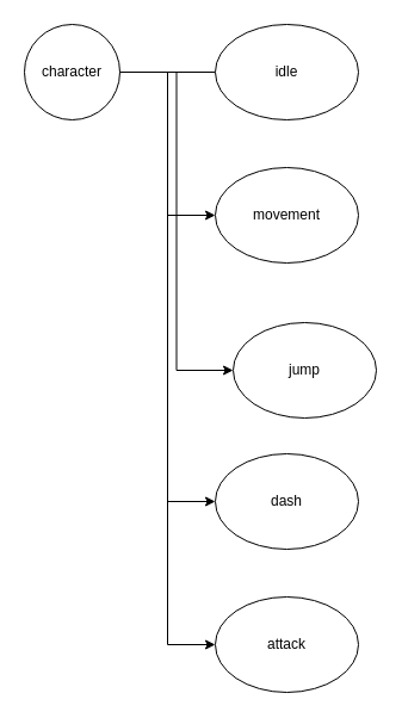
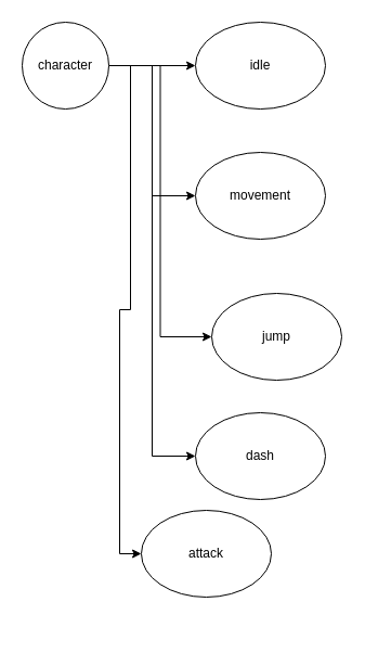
- <mxCell id="2" style="edgeStyle=orthogonalEdgeStyle;rounded=0;orthogonalLoop=1;jettySize=auto;html=1;exitX=1;exitY=0.5;exitDx=0;exitDy=0;endArrow=none;" edge="1" parent="1" source="7" target="8"><mxGeometry relative="1" as="geometry" /></mxCell>
+ <mxCell id="2" style="edgeStyle=orthogonalEdgeStyle;rounded=0;orthogonalLoop=1;jettySize=auto;html=1;exitX=1;exitY=0.5;exitDx=0;exitDy=0;" edge="1" parent="1" source="7" target="8"><mxGeometry relative="1" as="geometry" /></mxCell>
- <mxCell id="12" value="attack" style="ellipse;whiteSpace=wrap;html=1;" vertex="1" parent="1"><mxGeometry x="180" y="500" width="120" height="80" as="geometry" /></mxCell>
+ <mxCell id="12" value="attack" style="ellipse;whiteSpace=wrap;html=1;" vertex="1" parent="1"><mxGeometry x="130" y="470" width="120" height="80" as="geometry" /></mxCell>
